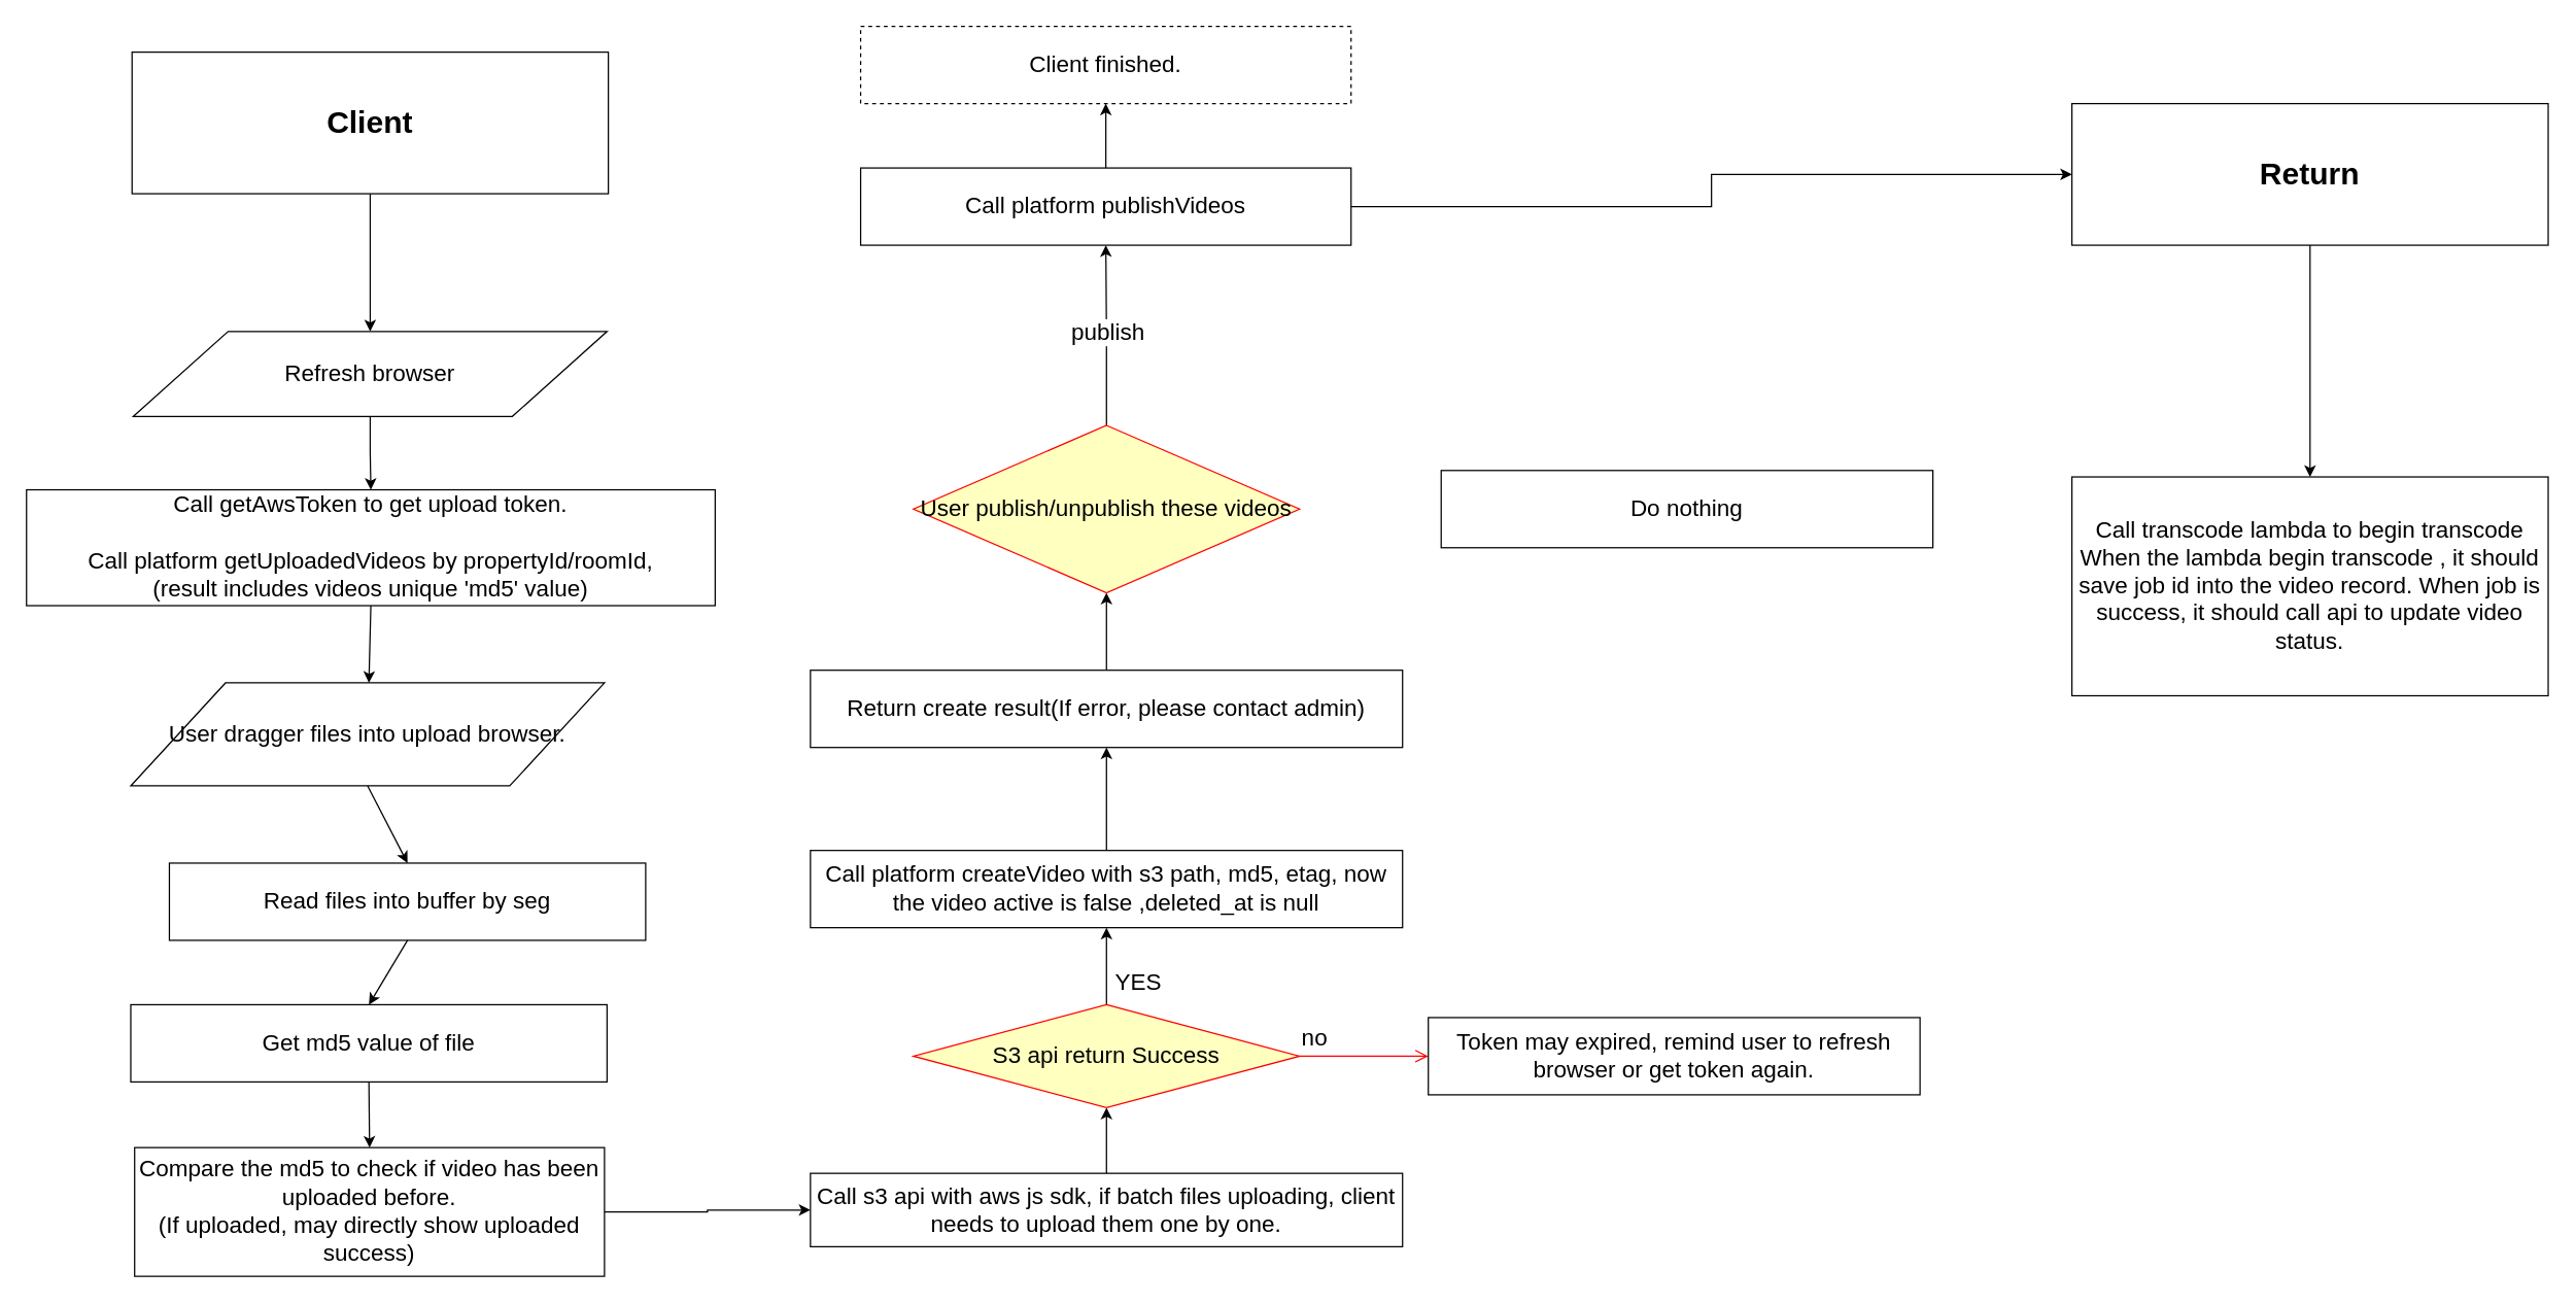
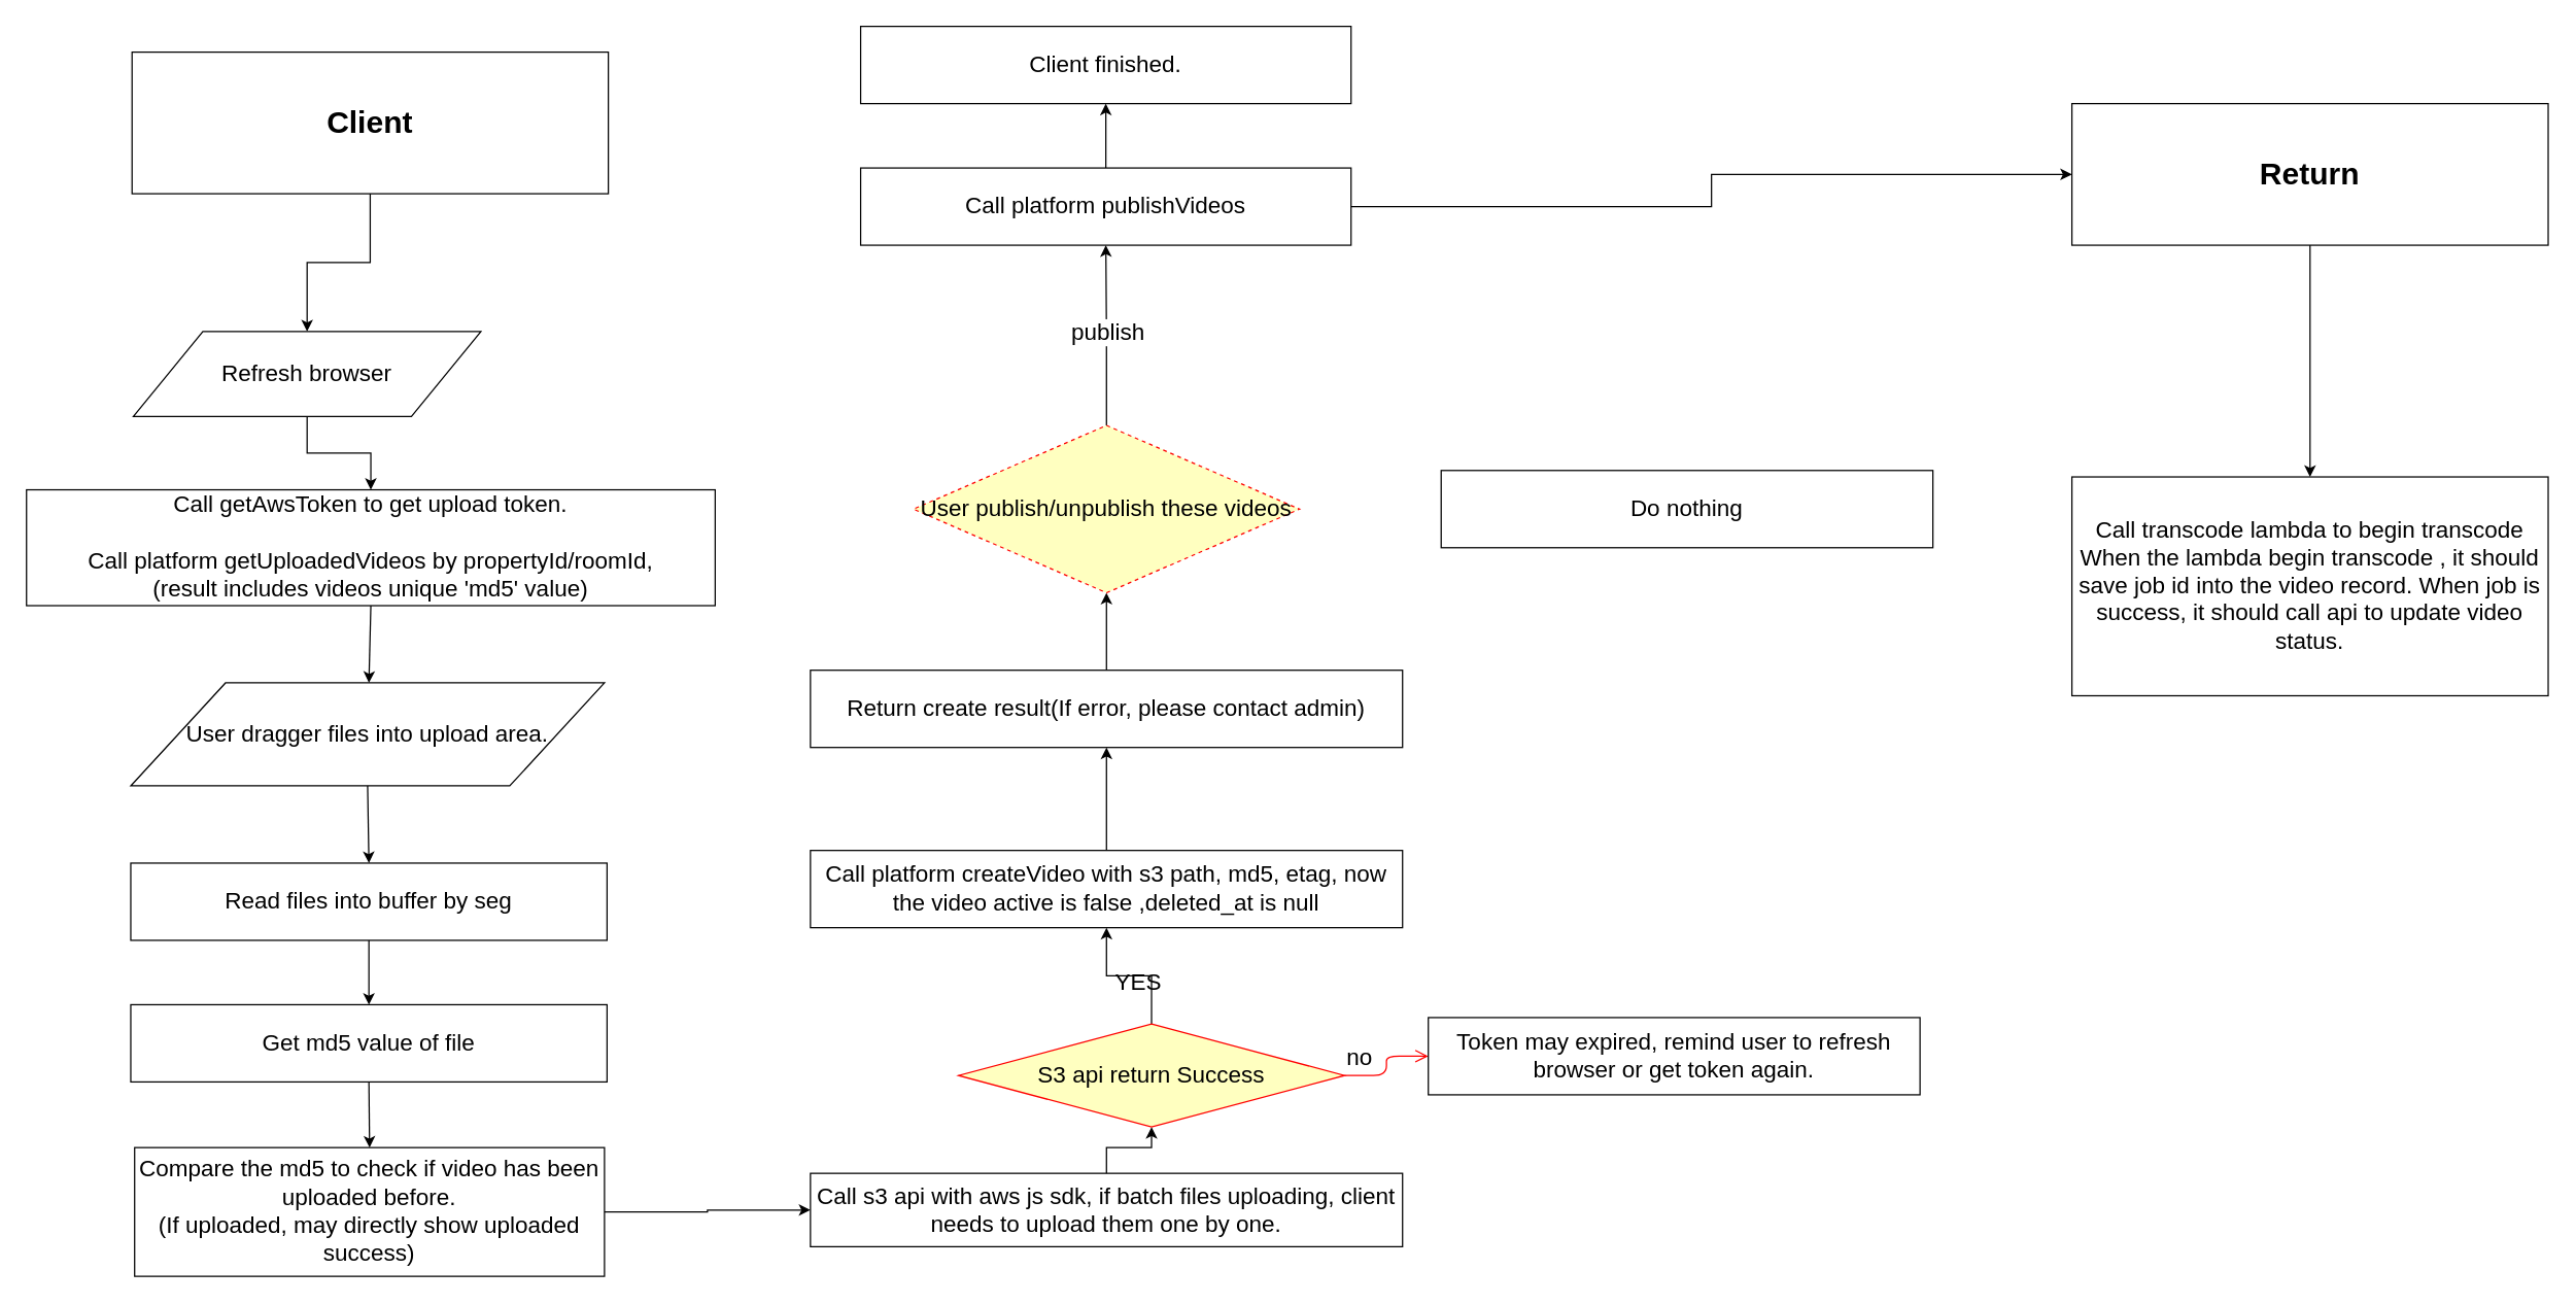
- <mxCell id="28" value="&lt;span style=&quot;font-size: 18px&quot;&gt;Client finished.&lt;/span&gt;" style="rounded=0;whiteSpace=wrap;html=1;dashed=1;" vertex="1" parent="1"><mxGeometry x="668" y="20" width="381" height="60" as="geometry" /></mxCell>
+ <mxCell id="28" value="&lt;span style=&quot;font-size: 18px&quot;&gt;Client finished.&lt;/span&gt;" style="rounded=0;whiteSpace=wrap;html=1;" vertex="1" parent="1"><mxGeometry x="668" y="20" width="381" height="60" as="geometry" /></mxCell>
- <mxCell id="30" value="&lt;span style=&quot;font-size: 18px&quot;&gt;Refresh browser&lt;/span&gt;" style="shape=parallelogram;perimeter=parallelogramPerimeter;whiteSpace=wrap;html=1;" vertex="1" parent="1"><mxGeometry x="103" y="257" width="368" height="66" as="geometry" /></mxCell>
+ <mxCell id="30" value="&lt;span style=&quot;font-size: 18px&quot;&gt;Refresh browser&lt;/span&gt;" style="shape=parallelogram;perimeter=parallelogramPerimeter;whiteSpace=wrap;html=1;" vertex="1" parent="1"><mxGeometry x="103" y="257" width="270" height="66" as="geometry" /></mxCell>
- <mxCell id="24" value="&lt;font style=&quot;font-size: 18px&quot;&gt;User publish/unpublish these videos&lt;/font&gt;" style="rhombus;whiteSpace=wrap;html=1;fillColor=#ffffc0;strokeColor=#ff0000;" vertex="1" parent="1"><mxGeometry x="709" y="330" width="300" height="130" as="geometry" /></mxCell>
+ <mxCell id="24" value="&lt;font style=&quot;font-size: 18px&quot;&gt;User publish/unpublish these videos&lt;/font&gt;" style="rhombus;whiteSpace=wrap;html=1;fillColor=#ffffc0;strokeColor=#ff0000;dashed=1;" vertex="1" parent="1"><mxGeometry x="709" y="330" width="300" height="130" as="geometry" /></mxCell>
- <mxCell id="14" value="&lt;span style=&quot;font-size: 18px&quot;&gt;User dragger files into upload browser.&lt;/span&gt;" style="shape=parallelogram;perimeter=parallelogramPerimeter;whiteSpace=wrap;html=1;" vertex="1" parent="1"><mxGeometry x="101" y="530" width="368" height="80" as="geometry" /></mxCell>
+ <mxCell id="14" value="&lt;span style=&quot;font-size: 18px&quot;&gt;User dragger files into upload area.&lt;/span&gt;" style="shape=parallelogram;perimeter=parallelogramPerimeter;whiteSpace=wrap;html=1;" vertex="1" parent="1"><mxGeometry x="101" y="530" width="368" height="80" as="geometry" /></mxCell>
- <mxCell id="4" value="&lt;font style=&quot;font-size: 18px&quot;&gt;Read files into buffer by seg&lt;/font&gt;" style="rounded=0;whiteSpace=wrap;html=1;" vertex="1" parent="1"><mxGeometry x="131" y="670" width="370" height="60" as="geometry" /></mxCell>
+ <mxCell id="4" value="&lt;font style=&quot;font-size: 18px&quot;&gt;Read files into buffer by seg&lt;/font&gt;" style="rounded=0;whiteSpace=wrap;html=1;" vertex="1" parent="1"><mxGeometry x="101" y="670" width="370" height="60" as="geometry" /></mxCell>
- <mxCell id="32" value="&lt;font style=&quot;font-size: 18px&quot;&gt;S3 api return Success&lt;/font&gt;" style="rhombus;whiteSpace=wrap;html=1;fillColor=#ffffc0;strokeColor=#ff0000;" vertex="1" parent="1"><mxGeometry x="709" y="780" width="300" height="80" as="geometry" /></mxCell>
+ <mxCell id="32" value="&lt;font style=&quot;font-size: 18px&quot;&gt;S3 api return Success&lt;/font&gt;" style="rhombus;whiteSpace=wrap;html=1;fillColor=#ffffc0;strokeColor=#ff0000;" vertex="1" parent="1"><mxGeometry x="744" y="795" width="300" height="80" as="geometry" /></mxCell>
